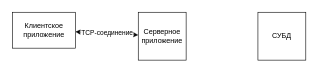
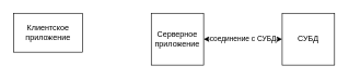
- <mxCell id="5" value="TCP-соединение" style="endArrow=classic;startArrow=classic;html=1;rounded=0;" edge="1" parent="1" source="2" target="3"><mxGeometry width="50" height="50" relative="1" as="geometry"><mxPoint x="260" y="150" as="sourcePoint" /><mxPoint x="310" y="100" as="targetPoint" /></mxGeometry></mxCell>
+ <mxCell id="6" value="соединение с СУБД" style="endArrow=classic;startArrow=classic;html=1;rounded=0;" edge="1" parent="1" source="3" target="4"><mxGeometry width="50" height="50" relative="1" as="geometry"><mxPoint x="230" y="-70" as="sourcePoint" /><mxPoint x="360" y="-70" as="targetPoint" /></mxGeometry></mxCell>
